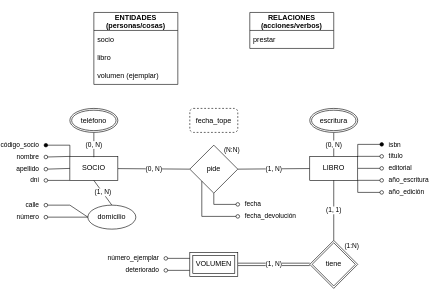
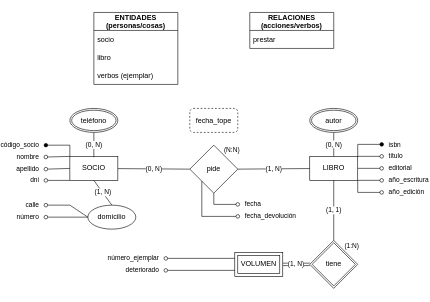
- <mxCell id="5" value="volumen (ejemplar)" style="text;strokeColor=none;fillColor=none;align=left;verticalAlign=middle;spacingLeft=4;spacingRight=4;overflow=hidden;points=[[0,0.5],[1,0.5]];portConstraint=eastwest;rotatable=0;" parent="2" vertex="1"><mxGeometry y="90" width="140" height="30" as="geometry" /></mxCell>
+ <mxCell id="5" value="verbos (ejemplar)" style="text;strokeColor=none;fillColor=none;align=left;verticalAlign=middle;spacingLeft=4;spacingRight=4;overflow=hidden;points=[[0,0.5],[1,0.5]];portConstraint=eastwest;rotatable=0;" parent="2" vertex="1"><mxGeometry y="90" width="140" height="30" as="geometry" /></mxCell>
- <mxCell id="28" value="escritura" style="ellipse;shape=doubleEllipse;margin=3;whiteSpace=wrap;html=1;align=center;rounded=0;sketch=0;noLabel=0;comic=0;metaEdit=0;backgroundOutline=0;movableLabel=0;" parent="1" vertex="1"><mxGeometry x="460" y="180" width="80" height="40" as="geometry" /></mxCell>
+ <mxCell id="28" value="autor" style="ellipse;shape=doubleEllipse;margin=3;whiteSpace=wrap;html=1;align=center;rounded=0;sketch=0;noLabel=0;comic=0;metaEdit=0;backgroundOutline=0;movableLabel=0;" parent="1" vertex="1"><mxGeometry x="460" y="180" width="80" height="40" as="geometry" /></mxCell>
- <mxCell id="35" value="VOLUMEN" style="shape=ext;margin=3;double=1;whiteSpace=wrap;html=1;align=center;" parent="1" vertex="1"><mxGeometry x="260" y="420.04" width="80" height="40" as="geometry" /></mxCell>
+ <mxCell id="35" value="VOLUMEN" style="shape=ext;margin=3;double=1;whiteSpace=wrap;html=1;align=center;" parent="1" vertex="1"><mxGeometry x="335" y="420.04" width="80" height="40" as="geometry" /></mxCell>
